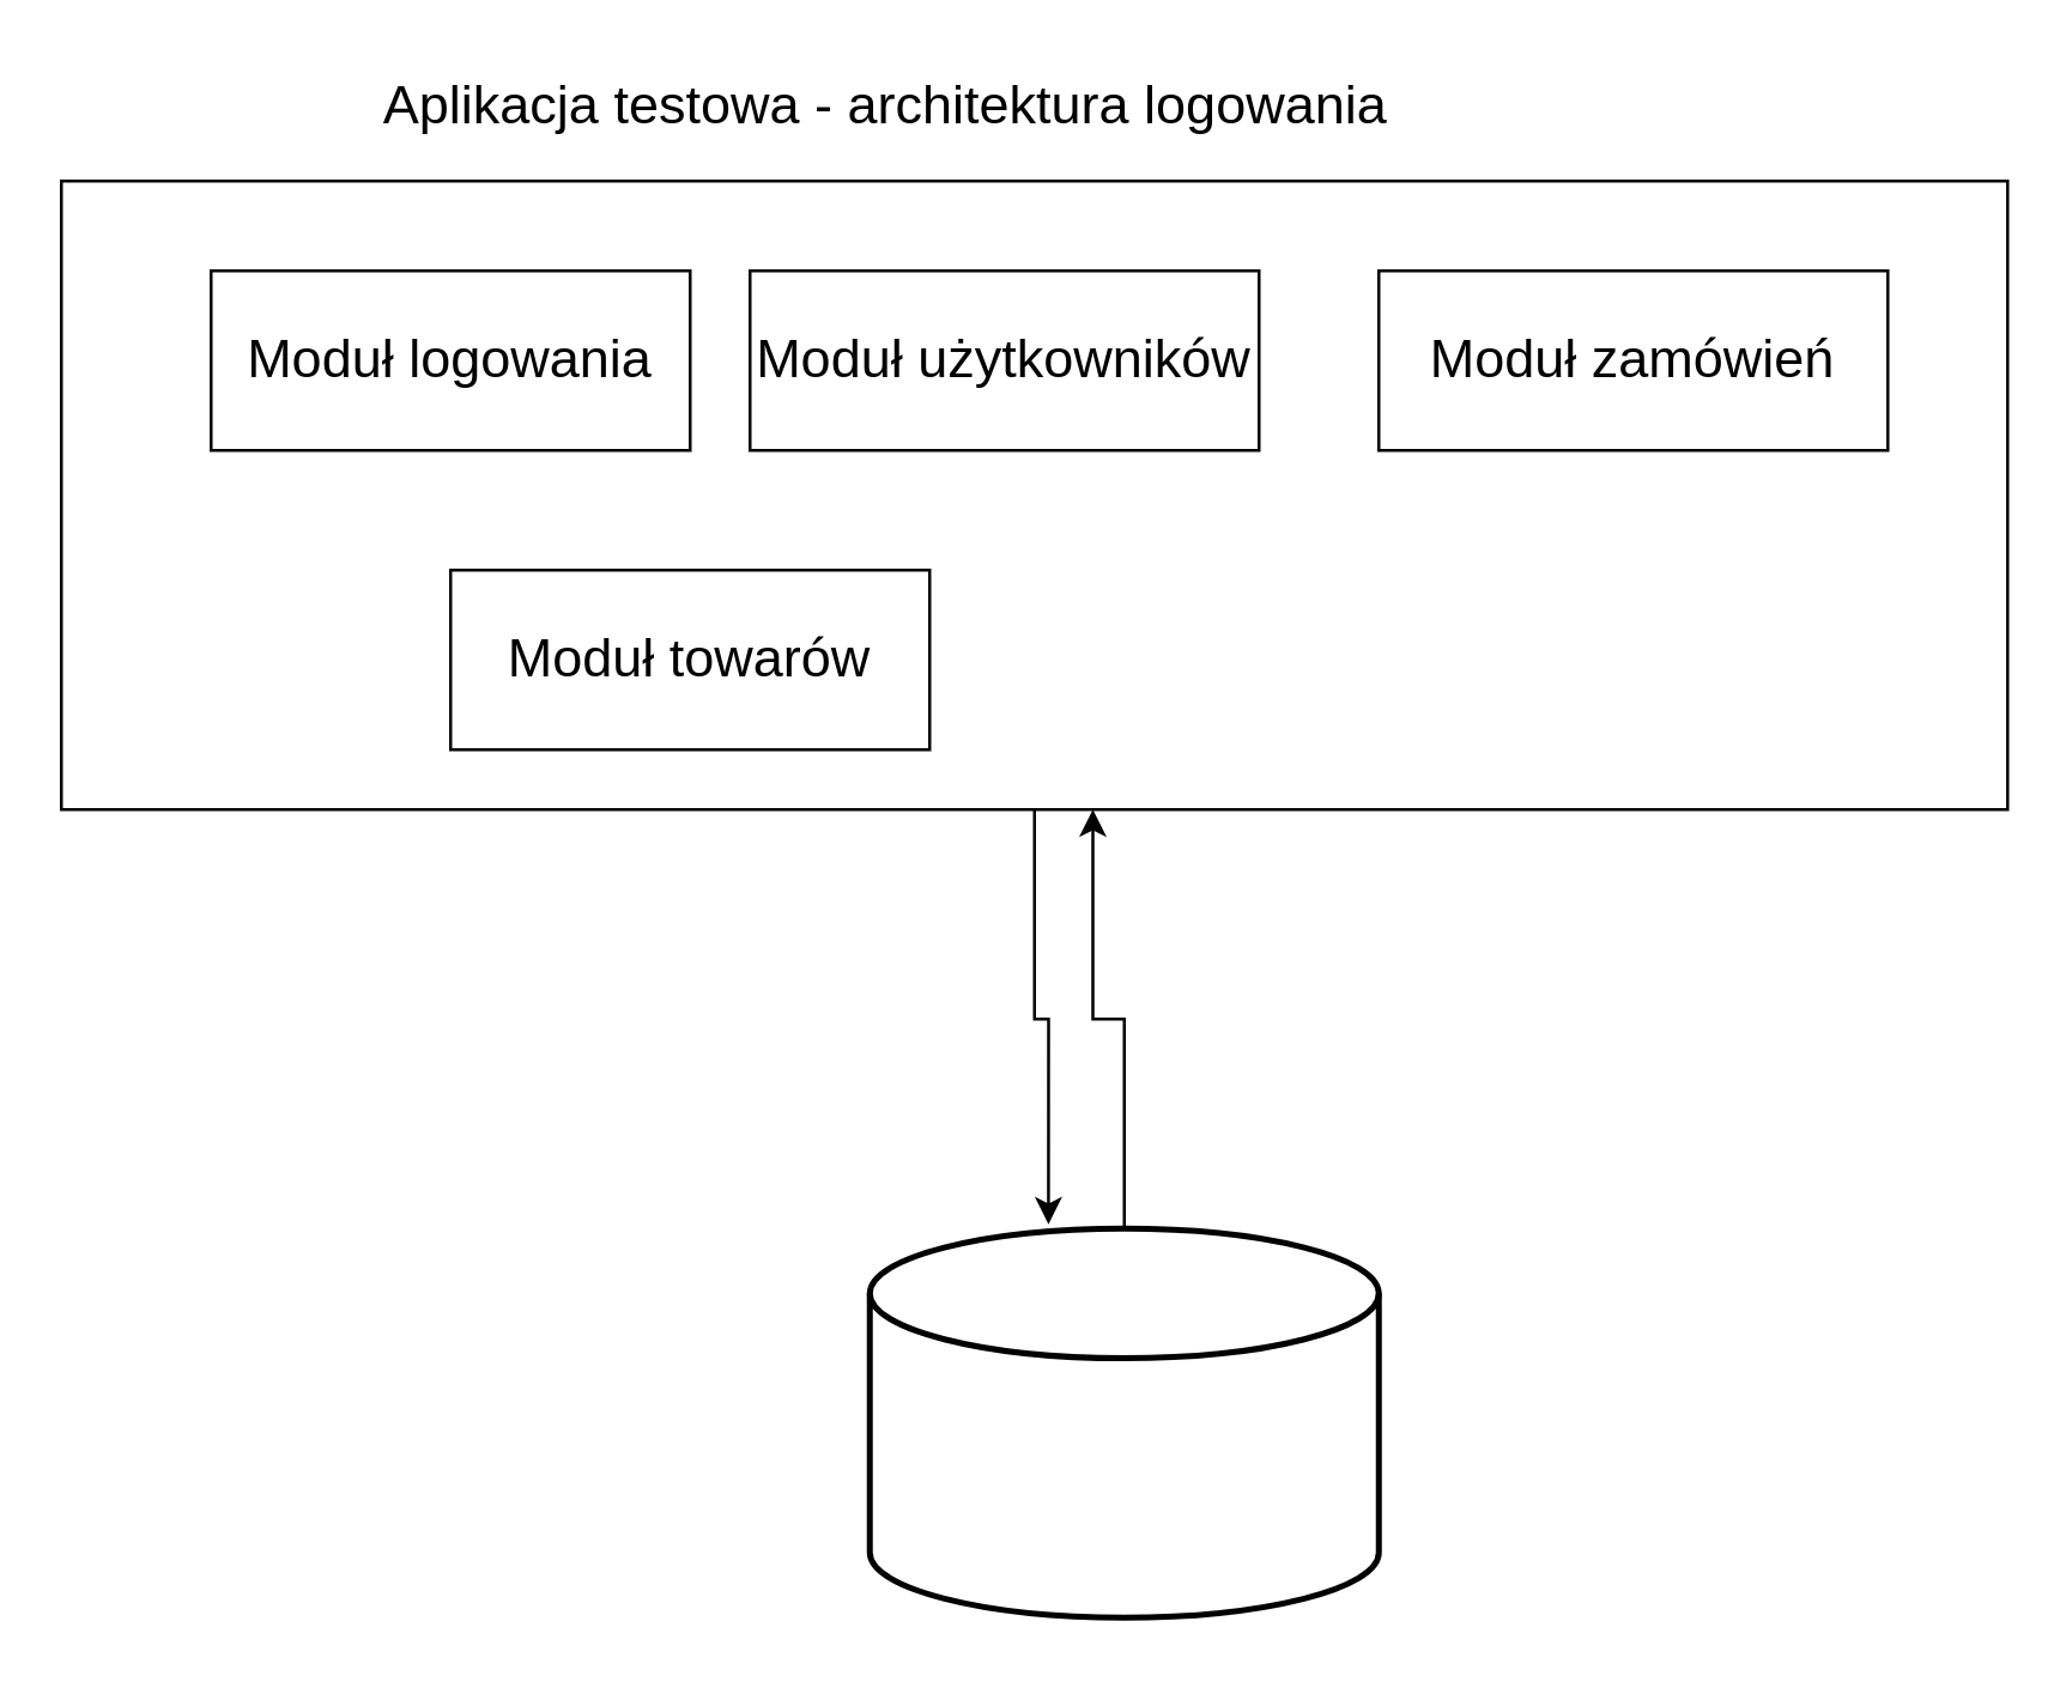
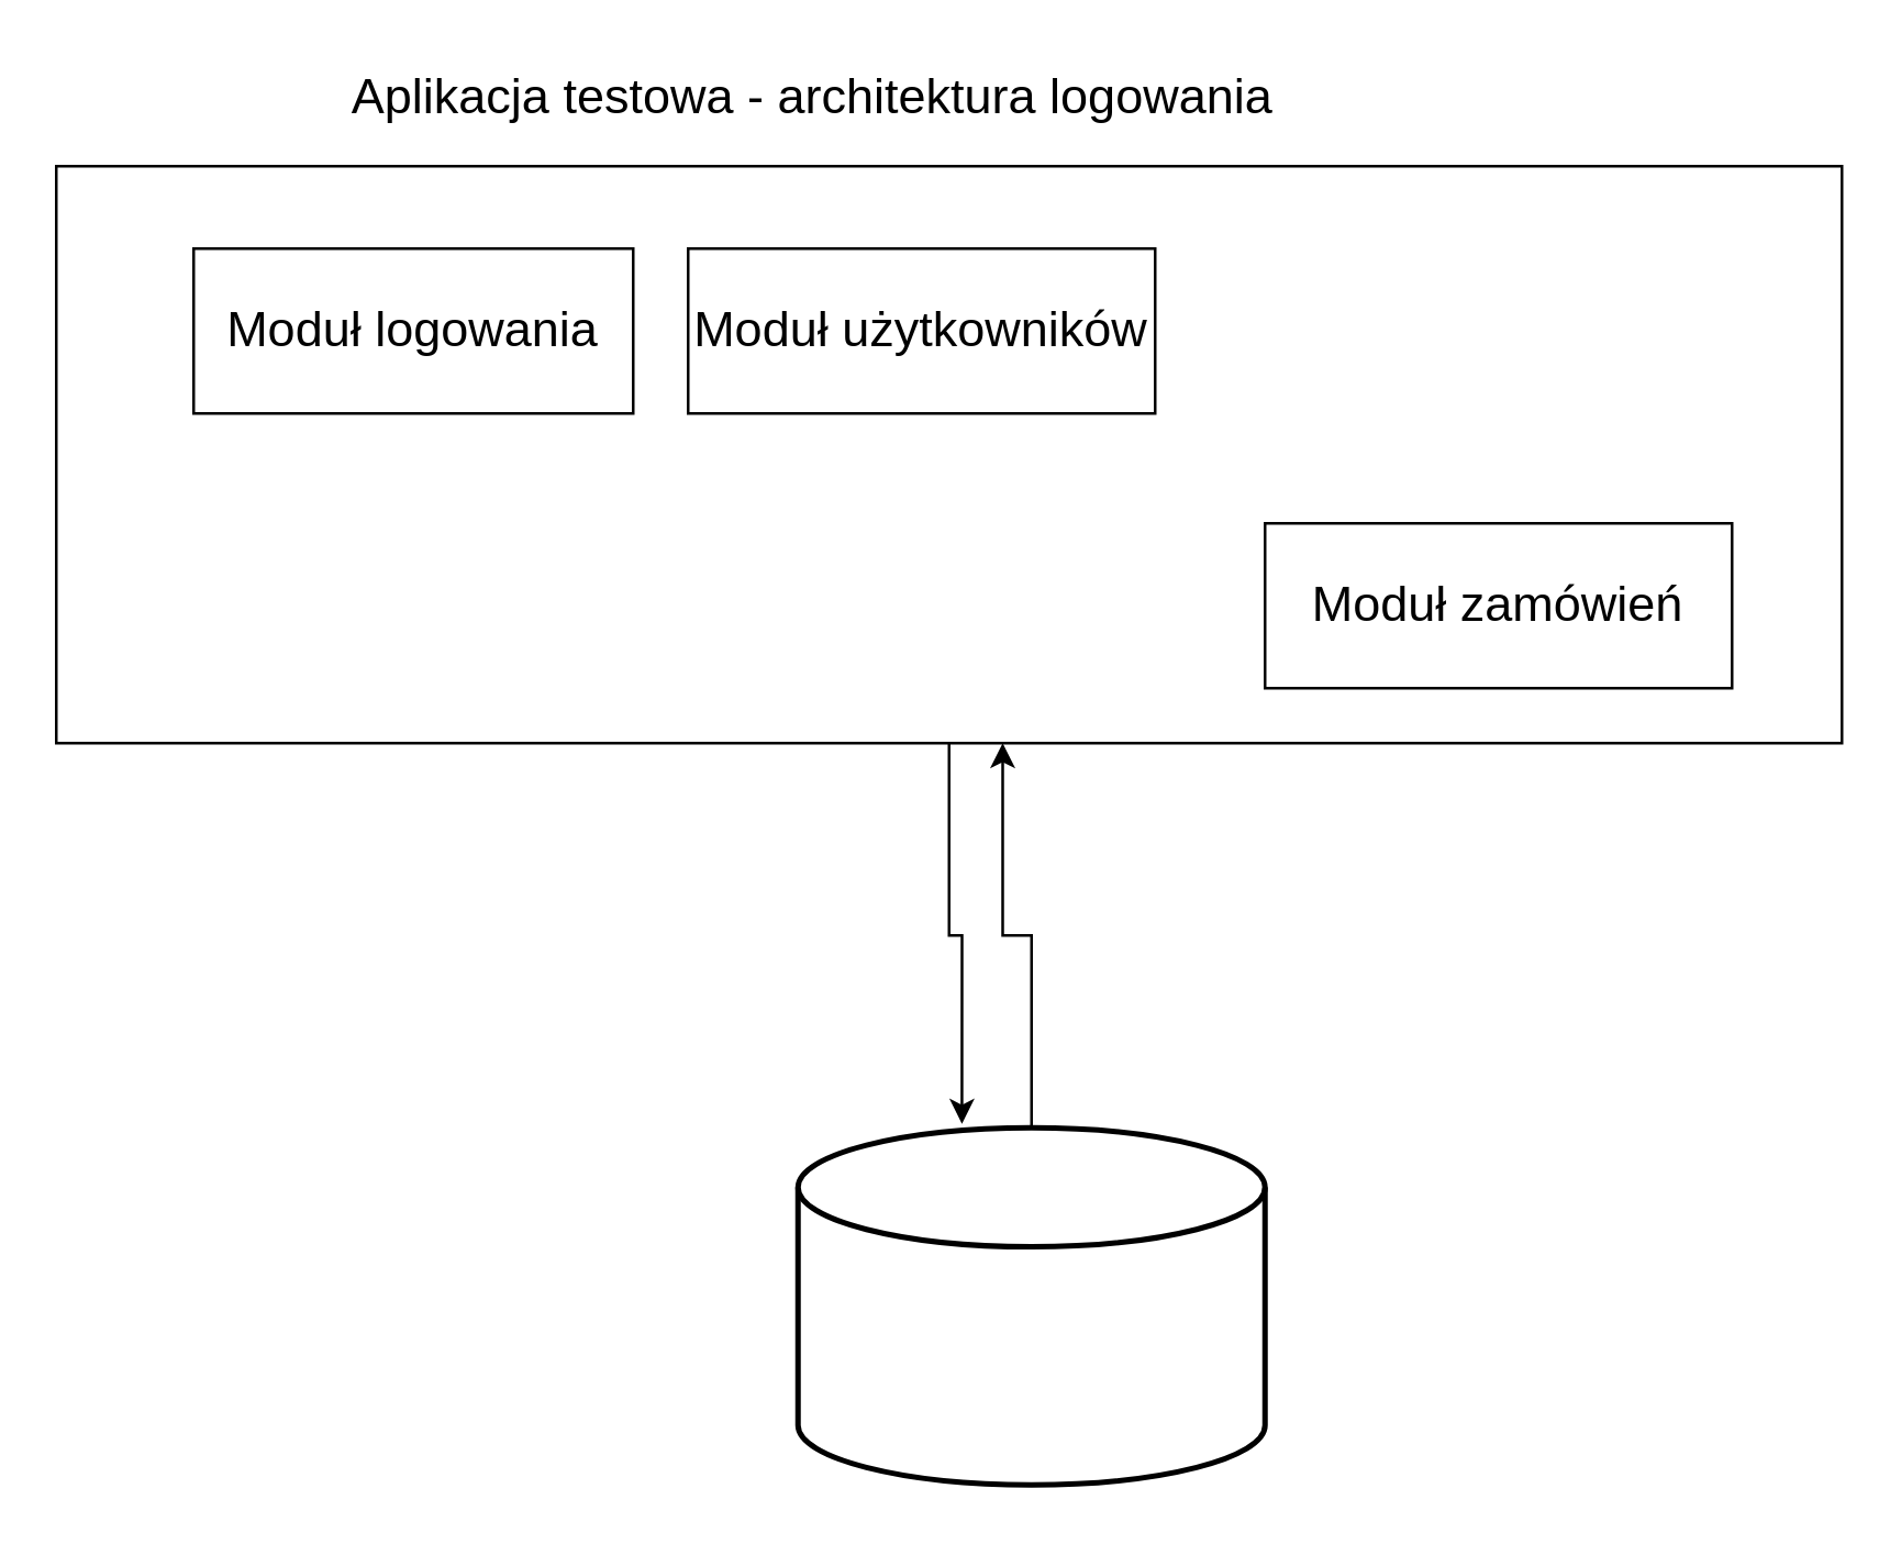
- <mxCell id="10" value="Moduł zamówień" style="rounded=0;whiteSpace=wrap;html=1;fontSize=18;" parent="1" vertex="1"><mxGeometry x="460" y="90" width="170" height="60" as="geometry" /></mxCell>
+ <mxCell id="10" value="Moduł zamówień" style="rounded=0;whiteSpace=wrap;html=1;fontSize=18;" parent="1" vertex="1"><mxGeometry x="460" y="190" width="170" height="60" as="geometry" /></mxCell>
- <mxCell id="7" value="Moduł towarów" style="rounded=0;whiteSpace=wrap;html=1;fontSize=18;" parent="1" vertex="1"><mxGeometry x="150" y="190" width="160" height="60" as="geometry" /></mxCell>
